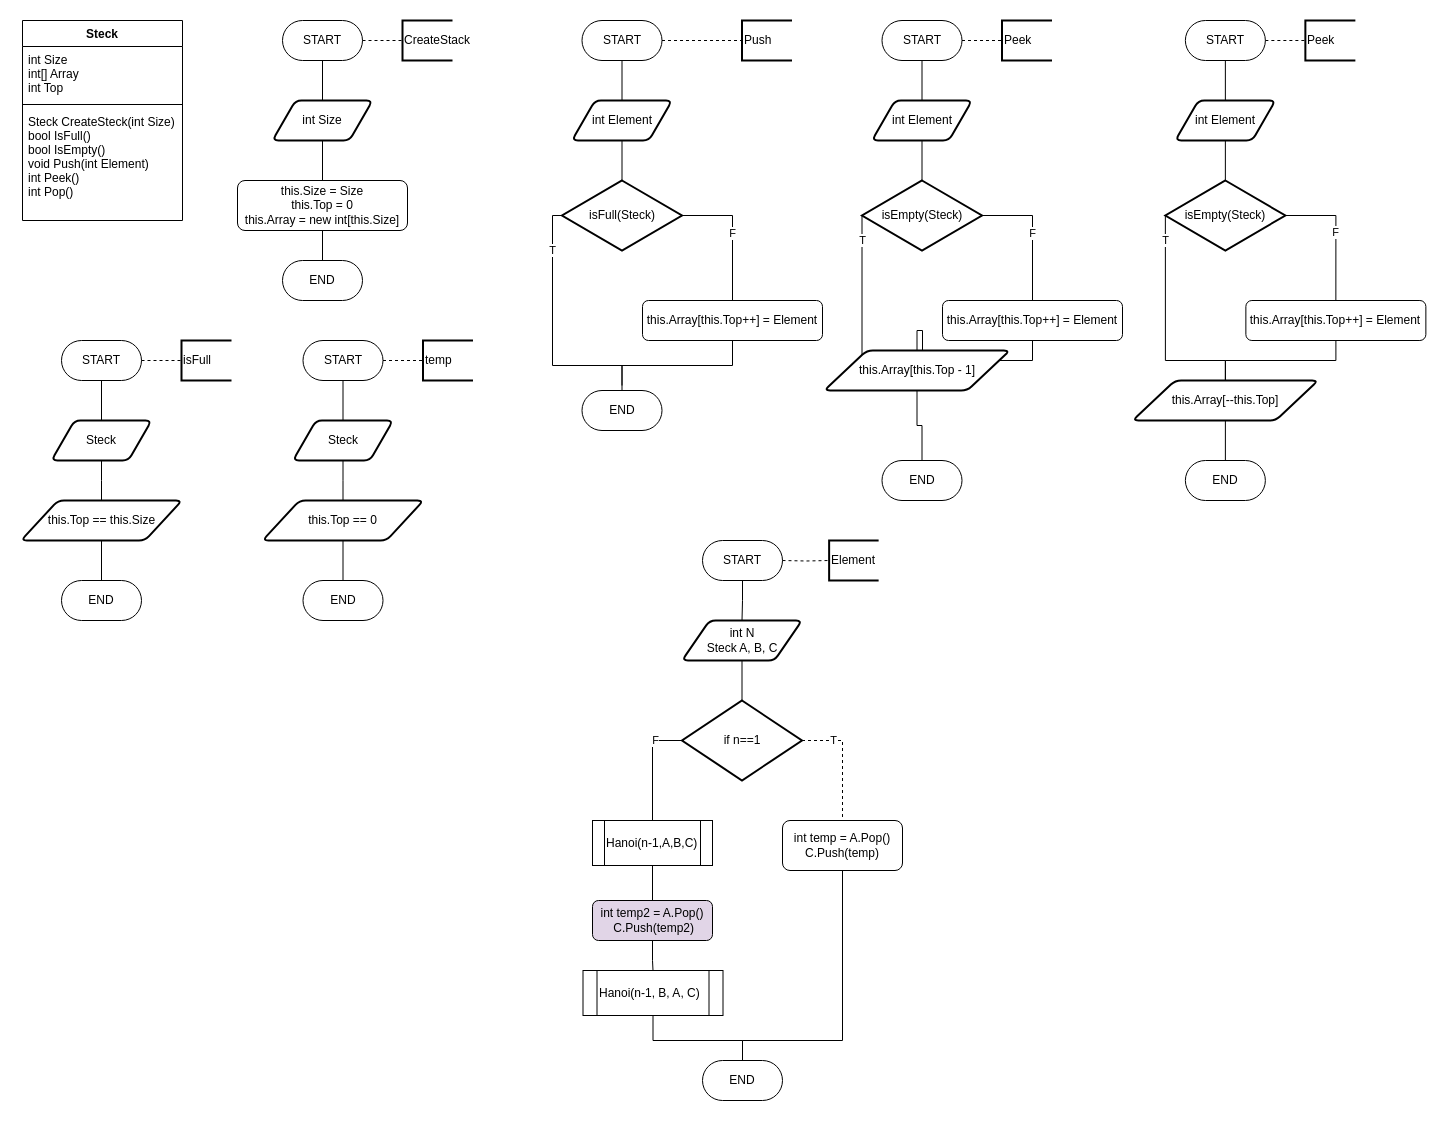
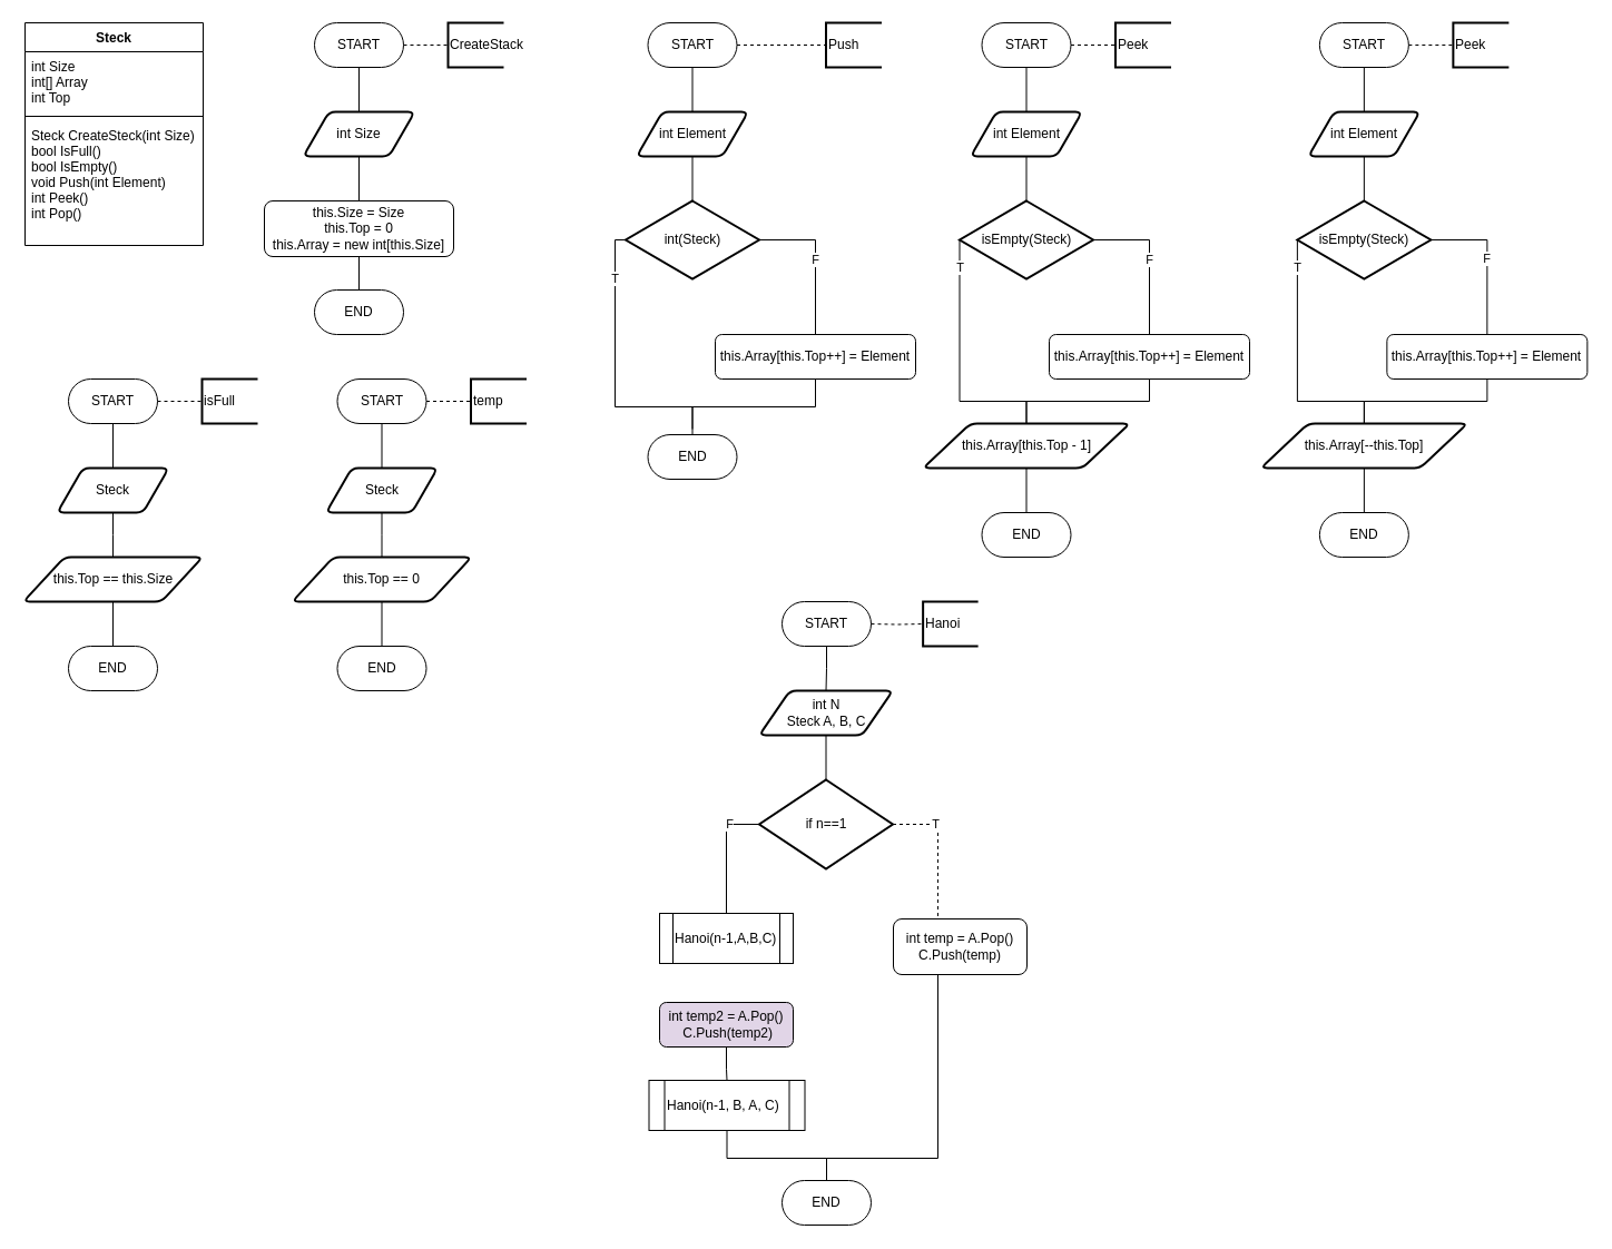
- <mxCell id="42" value="isFull(Steck)" style="strokeWidth=2;html=1;shape=mxgraph.flowchart.decision;whiteSpace=wrap;align=center;" parent="1" vertex="1"><mxGeometry x="561.5" y="180" width="120" height="70" as="geometry" /></mxCell>
+ <mxCell id="42" value="int(Steck)" style="strokeWidth=2;html=1;shape=mxgraph.flowchart.decision;whiteSpace=wrap;align=center;" parent="1" vertex="1"><mxGeometry x="561.5" y="180" width="120" height="70" as="geometry" /></mxCell>
- <mxCell id="58" value="this.Array[this.Top - 1]" style="shape=parallelogram;html=1;strokeWidth=2;perimeter=parallelogramPerimeter;whiteSpace=wrap;rounded=1;arcSize=12;size=0.23;" vertex="1" parent="1"><mxGeometry x="823.63" y="350" width="185.75" height="40" as="geometry" /></mxCell>
+ <mxCell id="58" value="this.Array[this.Top - 1]" style="shape=parallelogram;html=1;strokeWidth=2;perimeter=parallelogramPerimeter;whiteSpace=wrap;rounded=1;arcSize=12;size=0.23;" vertex="1" parent="1"><mxGeometry x="828.63" y="380" width="185.75" height="40" as="geometry" /></mxCell>
- <mxCell id="84" value="Element" style="strokeWidth=2;html=1;shape=mxgraph.flowchart.annotation_1;align=left;pointerEvents=1;" vertex="1" parent="1"><mxGeometry x="828.63" y="540" width="49.5" height="40" as="geometry" /></mxCell>
+ <mxCell id="84" value="Hanoi" style="strokeWidth=2;html=1;shape=mxgraph.flowchart.annotation_1;align=left;pointerEvents=1;" vertex="1" parent="1"><mxGeometry x="828.63" y="540" width="49.5" height="40" as="geometry" /></mxCell>
- <mxCell id="81" value="int temp = A.Pop()&lt;br&gt;C.Push(temp)" style="rounded=1;whiteSpace=wrap;html=1;align=center;" vertex="1" parent="1"><mxGeometry x="782" y="820" width="120" height="50" as="geometry" /></mxCell>
+ <mxCell id="81" value="int temp = A.Pop()&lt;br&gt;C.Push(temp)" style="rounded=1;whiteSpace=wrap;html=1;align=center;" vertex="1" parent="1"><mxGeometry x="802" y="825" width="120" height="50" as="geometry" /></mxCell>
- <mxCell id="82" value="" style="edgeStyle=orthogonalEdgeStyle;rounded=0;orthogonalLoop=1;jettySize=auto;html=1;endArrow=none;endFill=0;" edge="1" parent="1" source="83" target="87"><mxGeometry relative="1" as="geometry" /></mxCell>
